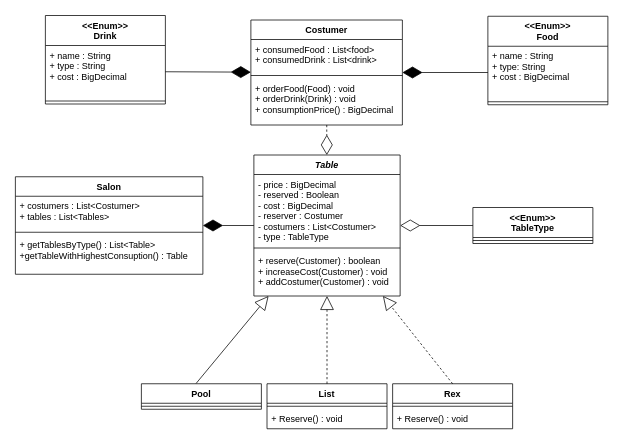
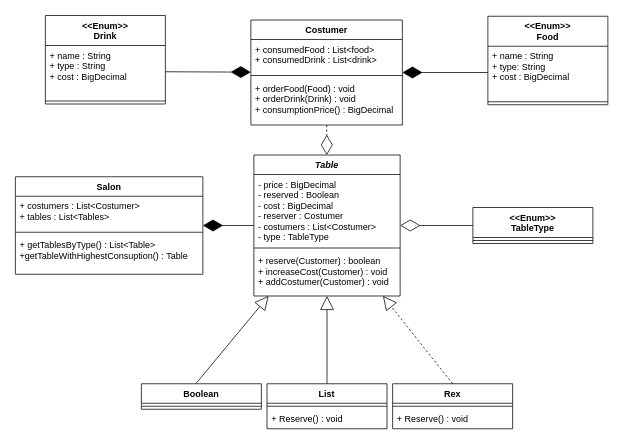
- <mxCell id="15" value="" style="endArrow=block;endSize=16;endFill=0;html=1;rounded=0;exitX=0.5;exitY=0;exitDx=0;exitDy=0;dashed=1;" parent="1" source="6" target="2" edge="1"><mxGeometry width="160" relative="1" as="geometry"><mxPoint x="630" y="271" as="sourcePoint" /><mxPoint x="460" y="371" as="targetPoint" /></mxGeometry></mxCell>
+ <mxCell id="15" value="" style="endArrow=block;endSize=16;endFill=0;html=1;rounded=0;exitX=0.5;exitY=0;exitDx=0;exitDy=0;" parent="1" source="6" target="2" edge="1"><mxGeometry width="160" relative="1" as="geometry"><mxPoint x="630" y="271" as="sourcePoint" /><mxPoint x="460" y="371" as="targetPoint" /></mxGeometry></mxCell>
- <mxCell id="12" value="Pool" style="swimlane;fontStyle=1;align=center;verticalAlign=top;childLayout=stackLayout;horizontal=1;startSize=26;horizontalStack=0;resizeParent=1;resizeParentMax=0;resizeLast=0;collapsible=1;marginBottom=0;" parent="1" vertex="1"><mxGeometry x="188" y="511" width="160" height="34" as="geometry" /></mxCell>
+ <mxCell id="12" value="Boolean" style="swimlane;fontStyle=1;align=center;verticalAlign=top;childLayout=stackLayout;horizontal=1;startSize=26;horizontalStack=0;resizeParent=1;resizeParentMax=0;resizeLast=0;collapsible=1;marginBottom=0;" parent="1" vertex="1"><mxGeometry x="188" y="511" width="160" height="34" as="geometry" /></mxCell>
